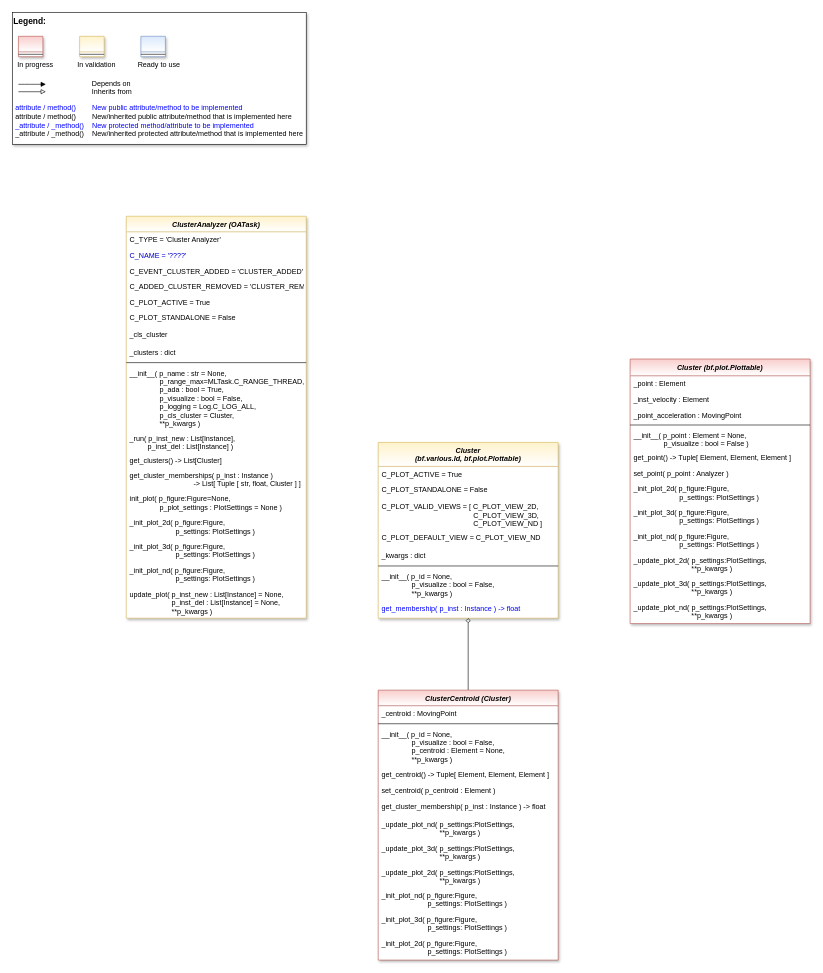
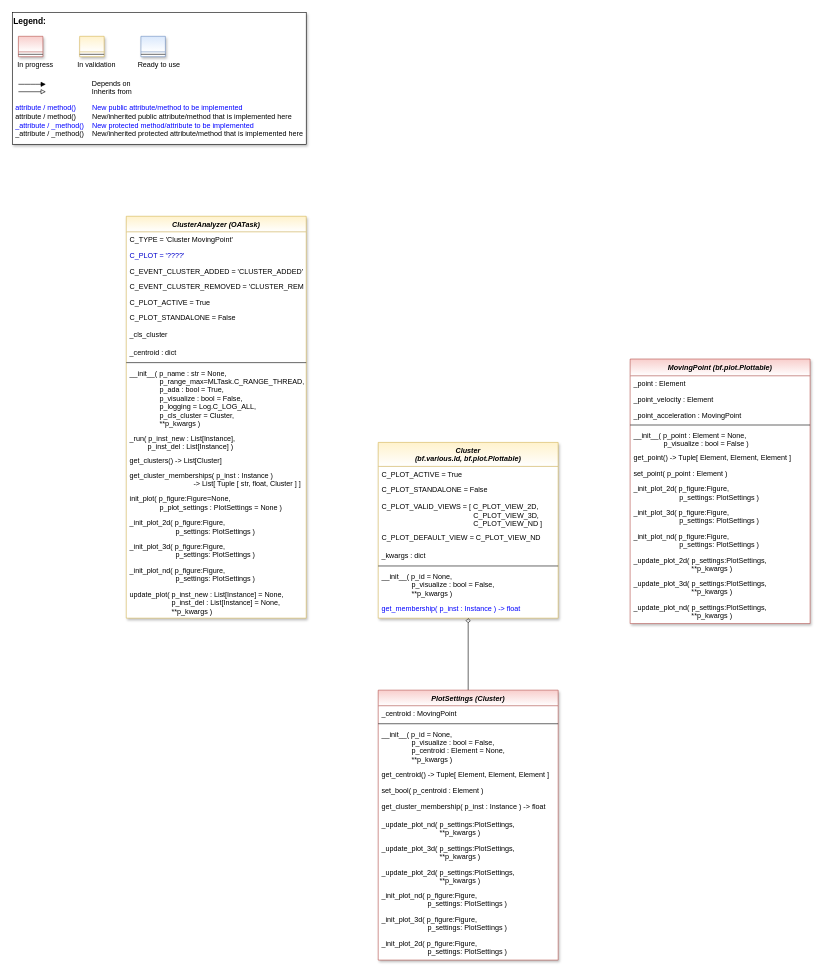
- <mxCell id="13" value="C_TYPE = 'Cluster Analyzer'" style="text;align=left;verticalAlign=top;spacingLeft=4;spacingRight=4;overflow=hidden;rotatable=0;points=[[0,0.5],[1,0.5]];portConstraint=eastwest;fontColor=default;" parent="12" vertex="1"><mxGeometry y="26" width="300" height="26" as="geometry" /></mxCell>
+ <mxCell id="13" value="C_TYPE = 'Cluster MovingPoint'" style="text;align=left;verticalAlign=top;spacingLeft=4;spacingRight=4;overflow=hidden;rotatable=0;points=[[0,0.5],[1,0.5]];portConstraint=eastwest;fontColor=default;" parent="12" vertex="1"><mxGeometry y="26" width="300" height="26" as="geometry" /></mxCell>
- <mxCell id="14" value="C_NAME = '????'" style="text;align=left;verticalAlign=top;spacingLeft=4;spacingRight=4;overflow=hidden;rotatable=0;points=[[0,0.5],[1,0.5]];portConstraint=eastwest;fontColor=#0000CC;" parent="12" vertex="1"><mxGeometry y="52" width="300" height="26" as="geometry" /></mxCell>
+ <mxCell id="14" value="C_PLOT = '????'" style="text;align=left;verticalAlign=top;spacingLeft=4;spacingRight=4;overflow=hidden;rotatable=0;points=[[0,0.5],[1,0.5]];portConstraint=eastwest;fontColor=#0000CC;" parent="12" vertex="1"><mxGeometry y="52" width="300" height="26" as="geometry" /></mxCell>
- <mxCell id="16" value="C_ADDED_CLUSTER_REMOVED = 'CLUSTER_REMOVED'" style="text;align=left;verticalAlign=top;spacingLeft=4;spacingRight=4;overflow=hidden;rotatable=0;points=[[0,0.5],[1,0.5]];portConstraint=eastwest;fontColor=default;" parent="12" vertex="1"><mxGeometry y="104" width="300" height="26" as="geometry" /></mxCell>
+ <mxCell id="16" value="C_EVENT_CLUSTER_REMOVED = 'CLUSTER_REMOVED'" style="text;align=left;verticalAlign=top;spacingLeft=4;spacingRight=4;overflow=hidden;rotatable=0;points=[[0,0.5],[1,0.5]];portConstraint=eastwest;fontColor=default;" parent="12" vertex="1"><mxGeometry y="104" width="300" height="26" as="geometry" /></mxCell>
- <mxCell id="20" value="_clusters : dict" style="text;align=left;verticalAlign=top;spacingLeft=4;spacingRight=4;overflow=hidden;rotatable=0;points=[[0,0.5],[1,0.5]];portConstraint=eastwest;fontColor=default;" parent="12" vertex="1"><mxGeometry y="214" width="300" height="26" as="geometry" /></mxCell>
+ <mxCell id="20" value="_centroid : dict" style="text;align=left;verticalAlign=top;spacingLeft=4;spacingRight=4;overflow=hidden;rotatable=0;points=[[0,0.5],[1,0.5]];portConstraint=eastwest;fontColor=default;" parent="12" vertex="1"><mxGeometry y="214" width="300" height="26" as="geometry" /></mxCell>
- <mxCell id="54" value="Cluster (bf.plot.Plottable)" style="swimlane;fontStyle=3;align=center;verticalAlign=top;childLayout=stackLayout;horizontal=1;startSize=28;horizontalStack=0;resizeParent=1;resizeLast=0;collapsible=1;marginBottom=0;rounded=0;shadow=1;strokeWidth=1;fillColor=#f8cecc;strokeColor=#b85450;swimlaneFillColor=#ffffff;gradientColor=#ffffff;" vertex="1" parent="1"><mxGeometry x="1050" y="598" width="300" height="441" as="geometry"><mxRectangle x="230" y="140" width="160" height="26" as="alternateBounds" /></mxGeometry></mxCell>
+ <mxCell id="54" value="MovingPoint (bf.plot.Plottable)" style="swimlane;fontStyle=3;align=center;verticalAlign=top;childLayout=stackLayout;horizontal=1;startSize=28;horizontalStack=0;resizeParent=1;resizeLast=0;collapsible=1;marginBottom=0;rounded=0;shadow=1;strokeWidth=1;fillColor=#f8cecc;strokeColor=#b85450;swimlaneFillColor=#ffffff;gradientColor=#ffffff;" vertex="1" parent="1"><mxGeometry x="1050" y="598" width="300" height="441" as="geometry"><mxRectangle x="230" y="140" width="160" height="26" as="alternateBounds" /></mxGeometry></mxCell>
- <mxCell id="56" value="_inst_velocity : Element" style="text;align=left;verticalAlign=top;spacingLeft=4;spacingRight=4;overflow=hidden;rotatable=0;points=[[0,0.5],[1,0.5]];portConstraint=eastwest;" vertex="1" parent="54"><mxGeometry y="54" width="300" height="26" as="geometry" /></mxCell>
+ <mxCell id="56" value="_point_velocity : Element" style="text;align=left;verticalAlign=top;spacingLeft=4;spacingRight=4;overflow=hidden;rotatable=0;points=[[0,0.5],[1,0.5]];portConstraint=eastwest;" vertex="1" parent="54"><mxGeometry y="54" width="300" height="26" as="geometry" /></mxCell>
- <mxCell id="61" value="set_point( p_point : Analyzer )" style="text;align=left;verticalAlign=top;spacingLeft=4;spacingRight=4;overflow=hidden;rotatable=0;points=[[0,0.5],[1,0.5]];portConstraint=eastwest;" vertex="1" parent="54"><mxGeometry y="177" width="300" height="26" as="geometry" /></mxCell>
+ <mxCell id="61" value="set_point( p_point : Element )" style="text;align=left;verticalAlign=top;spacingLeft=4;spacingRight=4;overflow=hidden;rotatable=0;points=[[0,0.5],[1,0.5]];portConstraint=eastwest;" vertex="1" parent="54"><mxGeometry y="177" width="300" height="26" as="geometry" /></mxCell>
- <mxCell id="41" value="ClusterCentroid (Cluster)" style="swimlane;fontStyle=3;align=center;verticalAlign=top;childLayout=stackLayout;horizontal=1;startSize=26;horizontalStack=0;resizeParent=1;resizeLast=0;collapsible=1;marginBottom=0;rounded=0;shadow=1;strokeWidth=1;fillColor=#f8cecc;strokeColor=#b85450;swimlaneFillColor=#ffffff;gradientColor=#ffffff;" parent="1" vertex="1"><mxGeometry x="630" y="1150" width="300" height="450" as="geometry"><mxRectangle x="230" y="140" width="160" height="26" as="alternateBounds" /></mxGeometry></mxCell>
+ <mxCell id="41" value="PlotSettings (Cluster)" style="swimlane;fontStyle=3;align=center;verticalAlign=top;childLayout=stackLayout;horizontal=1;startSize=26;horizontalStack=0;resizeParent=1;resizeLast=0;collapsible=1;marginBottom=0;rounded=0;shadow=1;strokeWidth=1;fillColor=#f8cecc;strokeColor=#b85450;swimlaneFillColor=#ffffff;gradientColor=#ffffff;" parent="1" vertex="1"><mxGeometry x="630" y="1150" width="300" height="450" as="geometry"><mxRectangle x="230" y="140" width="160" height="26" as="alternateBounds" /></mxGeometry></mxCell>
- <mxCell id="46" value="set_centroid( p_centroid : Element )" style="text;align=left;verticalAlign=top;spacingLeft=4;spacingRight=4;overflow=hidden;rotatable=0;points=[[0,0.5],[1,0.5]];portConstraint=eastwest;" vertex="1" parent="41"><mxGeometry y="154" width="300" height="26" as="geometry" /></mxCell>
+ <mxCell id="46" value="set_bool( p_centroid : Element )" style="text;align=left;verticalAlign=top;spacingLeft=4;spacingRight=4;overflow=hidden;rotatable=0;points=[[0,0.5],[1,0.5]];portConstraint=eastwest;" vertex="1" parent="41"><mxGeometry y="154" width="300" height="26" as="geometry" /></mxCell>
